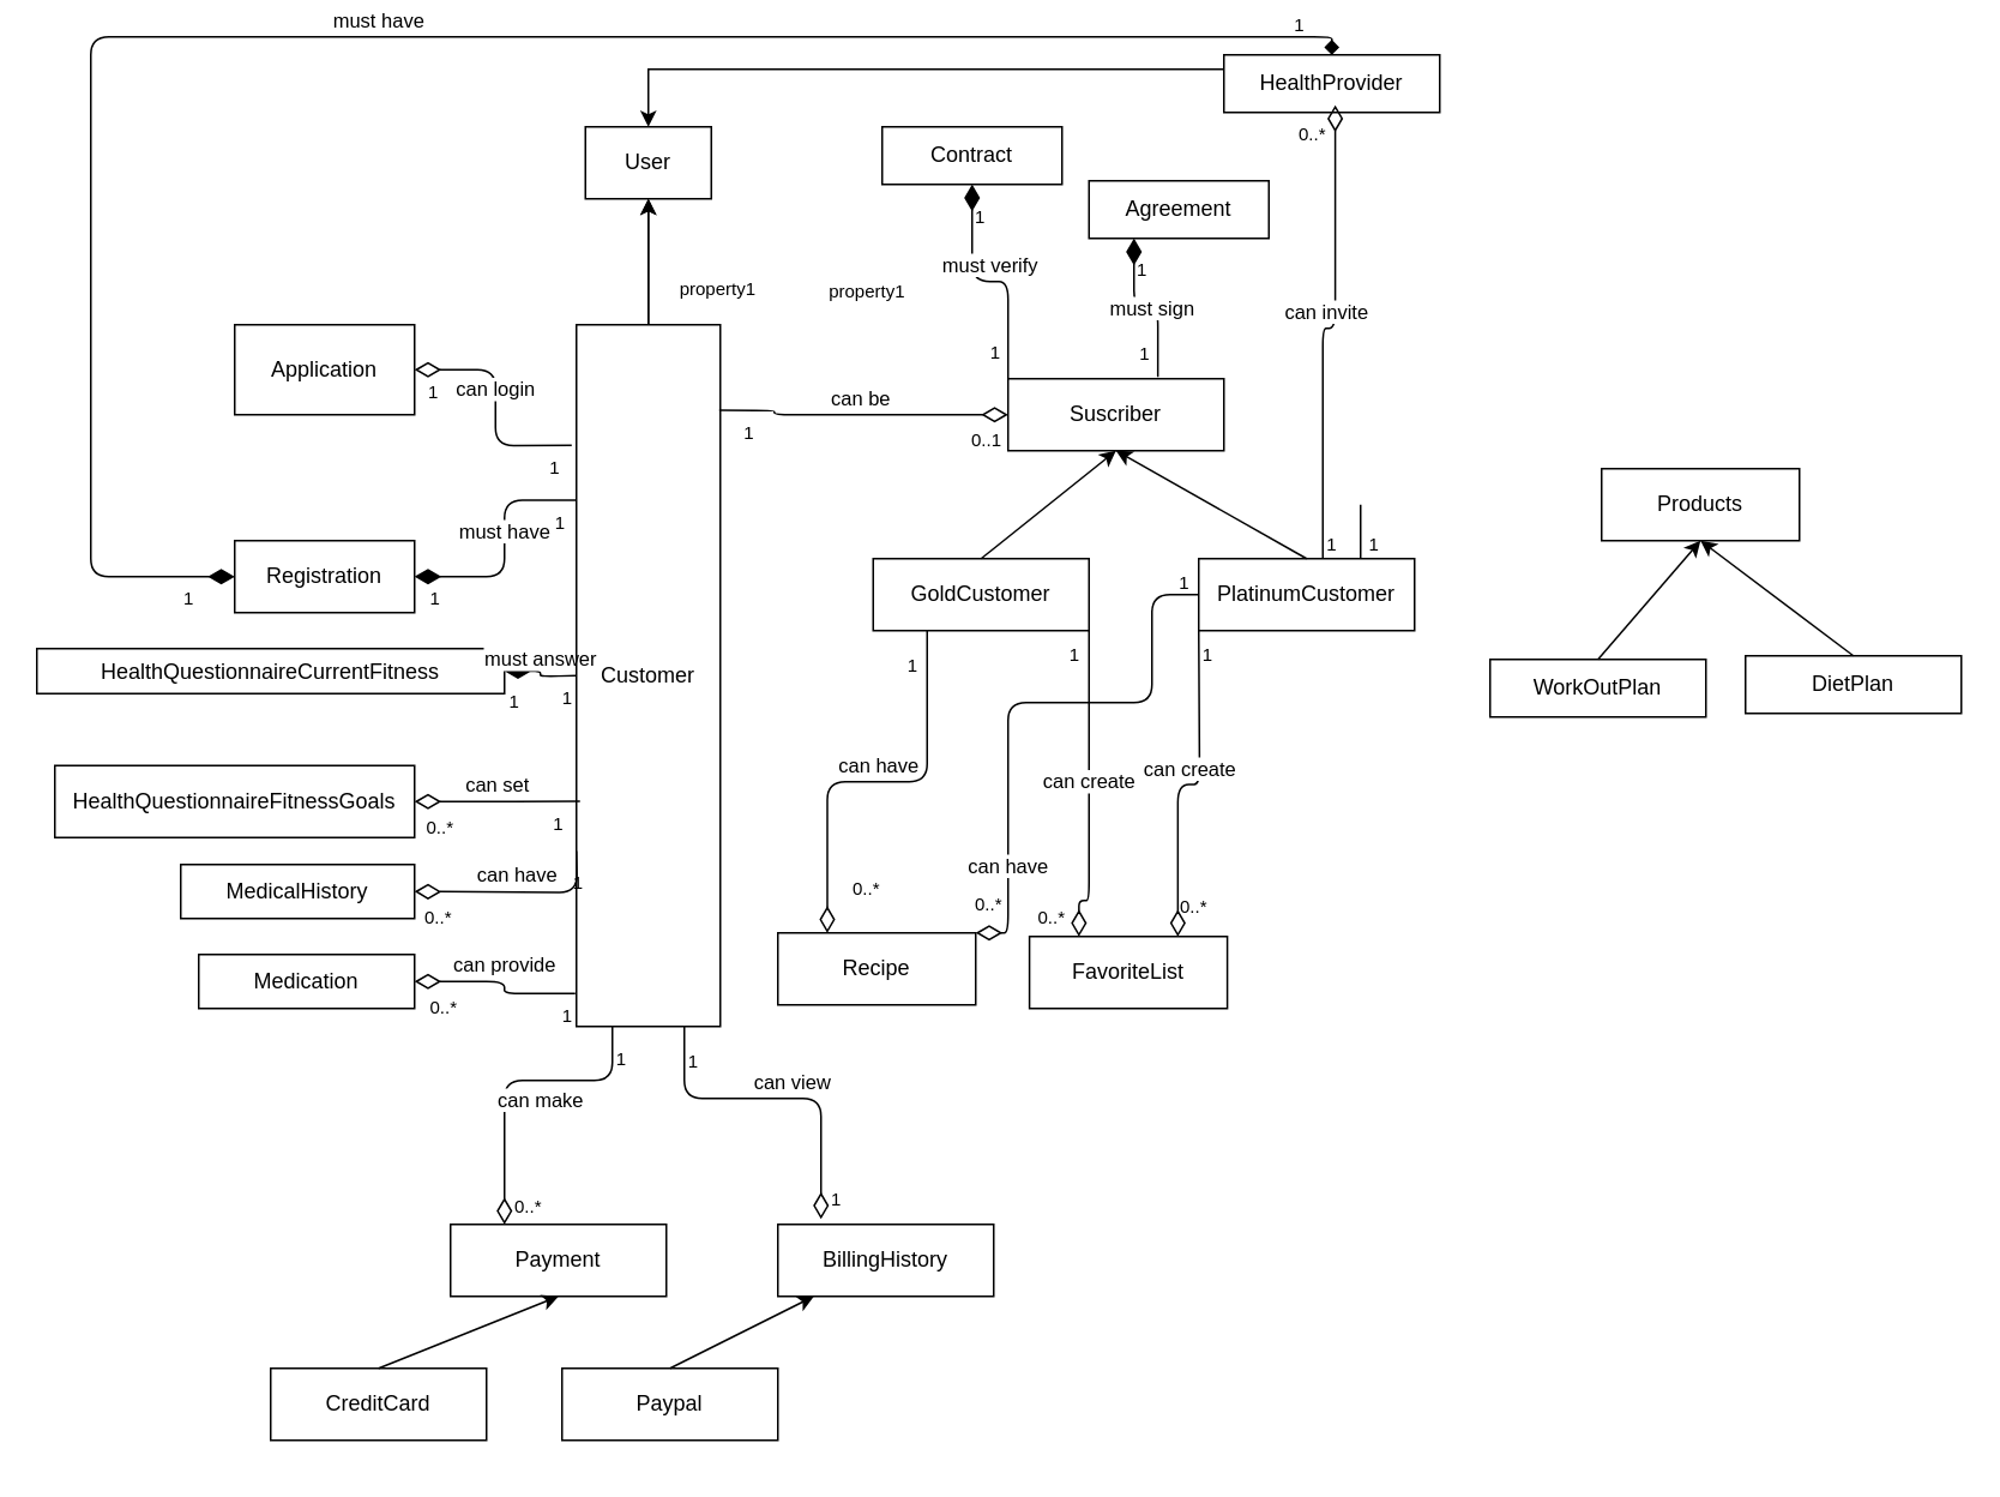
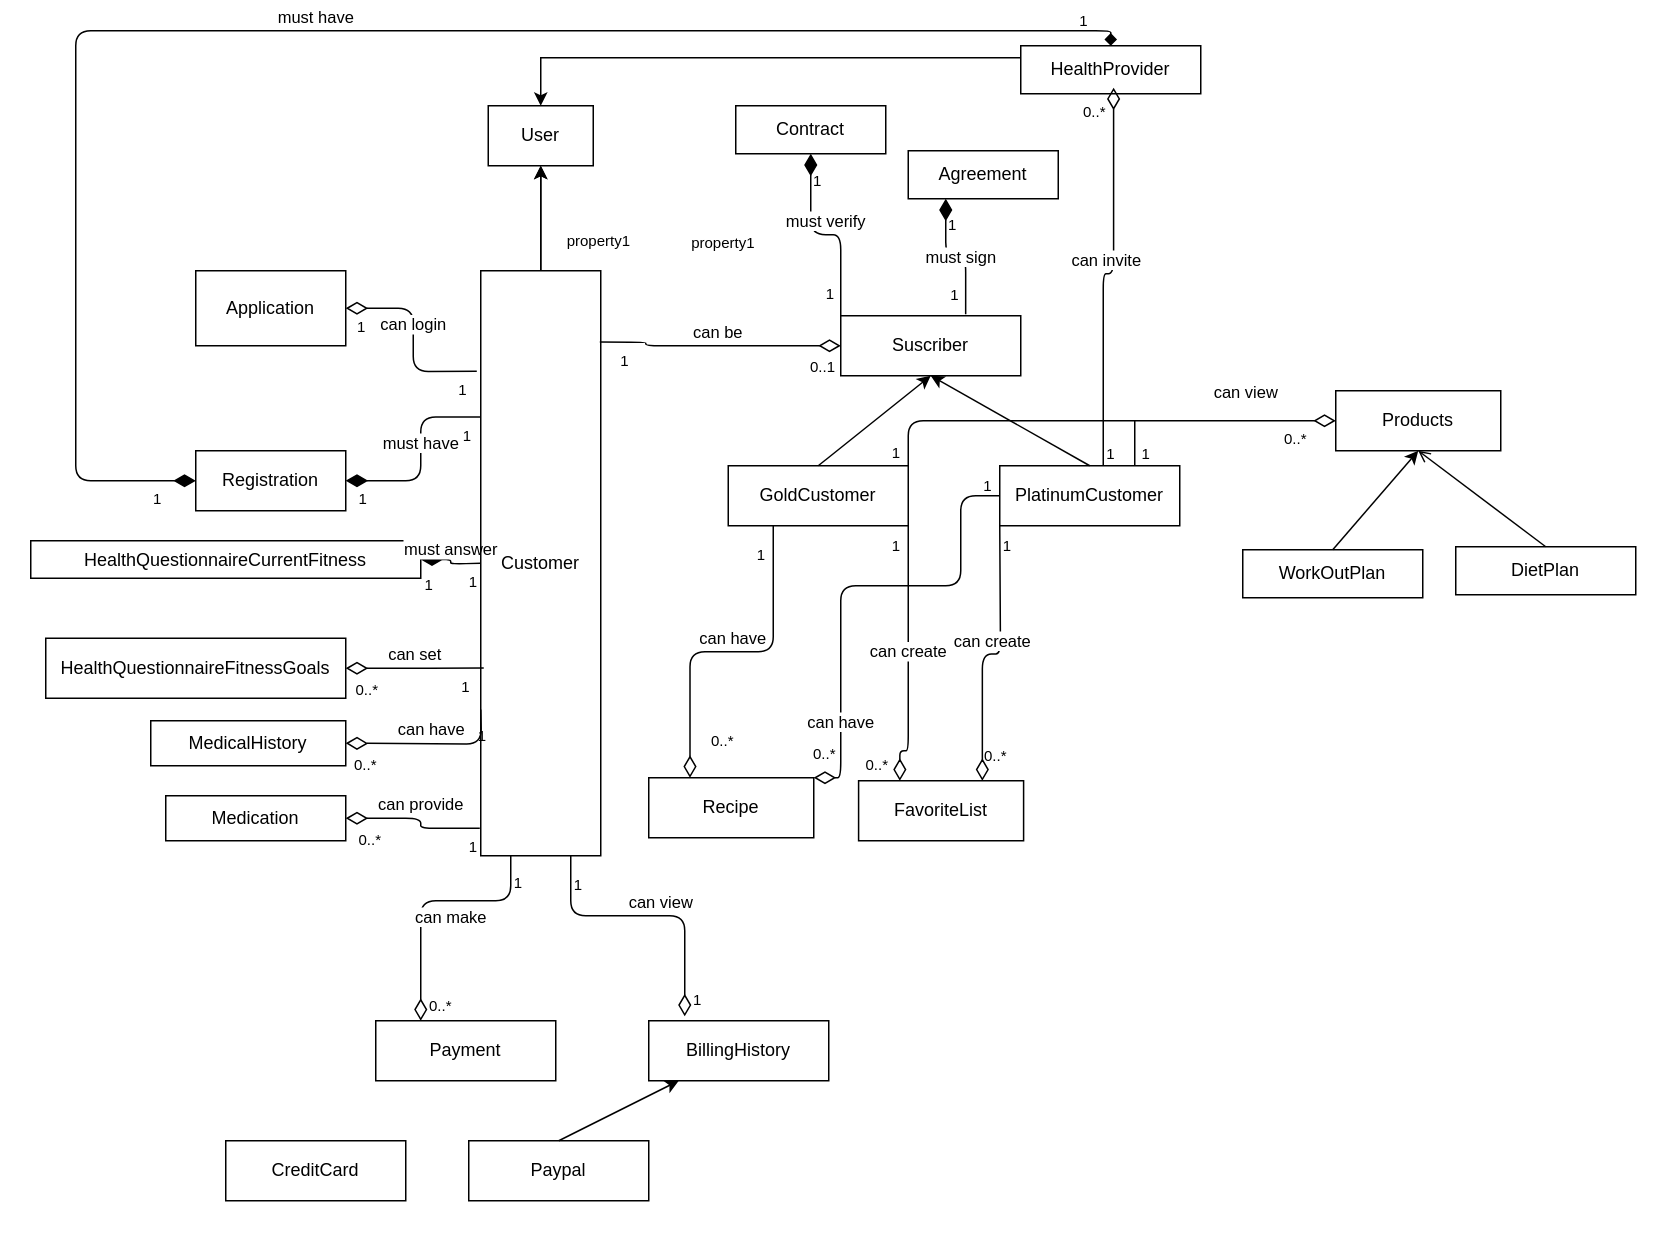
+ <mxCell id="57" value="can view" style="verticalAlign=bottom;html=1;endArrow=none;edgeStyle=orthogonalEdgeStyle;startFill=0;startSize=12;startArrow=diamondThin;entryX=1;entryY=0;entryDx=0;entryDy=0;exitX=0;exitY=0.5;exitDx=0;exitDy=0;" edge="1" parent="1" source="42" target="38"><mxGeometry x="-0.619" y="-10" relative="1" as="geometry"><mxPoint x="890" y="290" as="sourcePoint" /><mxPoint x="610" y="290" as="targetPoint" /><Array as="points"><mxPoint x="605" y="280" /></Array><mxPoint as="offset" /></mxGeometry></mxCell>
+ <mxCell id="58" value="0..*" style="resizable=0;html=1;align=left;verticalAlign=top;labelBackgroundColor=none;fontSize=10" connectable="0" vertex="1" parent="57"><mxGeometry x="-0.9" relative="1" as="geometry"><mxPoint x="-20" as="offset" /></mxGeometry></mxCell>
+ <mxCell id="59" value="1" style="resizable=0;html=1;align=right;verticalAlign=top;labelBackgroundColor=none;fontSize=10" connectable="0" vertex="1" parent="57"><mxGeometry x="0.9" relative="1" as="geometry"><mxPoint x="-5" y="-5" as="offset" /></mxGeometry></mxCell>
- <mxCell id="66" value="" style="endArrow=classic;html=1;exitX=0.5;exitY=0;exitDx=0;exitDy=0;entryX=0.5;entryY=1;entryDx=0;entryDy=0;" edge="1" parent="1" source="63" target="42"><mxGeometry width="50" height="50" relative="1" as="geometry"><mxPoint x="898" y="376" as="sourcePoint" /><mxPoint x="955" y="310" as="targetPoint" /></mxGeometry></mxCell>
+ <mxCell id="66" value="" style="endArrow=open;html=1;exitX=0.5;exitY=0;exitDx=0;exitDy=0;entryX=0.5;entryY=1;entryDx=0;entryDy=0;" edge="1" parent="1" source="63" target="42"><mxGeometry width="50" height="50" relative="1" as="geometry"><mxPoint x="898" y="376" as="sourcePoint" /><mxPoint x="955" y="310" as="targetPoint" /></mxGeometry></mxCell>
- <mxCell id="90" value="" style="endArrow=classic;html=1;exitX=0.5;exitY=0;exitDx=0;exitDy=0;entryX=0.5;entryY=1;entryDx=0;entryDy=0;" edge="1" parent="1" source="83" target="85"><mxGeometry width="50" height="50" relative="1" as="geometry"><mxPoint x="210" y="700" as="sourcePoint" /><mxPoint x="260" y="650" as="targetPoint" /></mxGeometry></mxCell>
